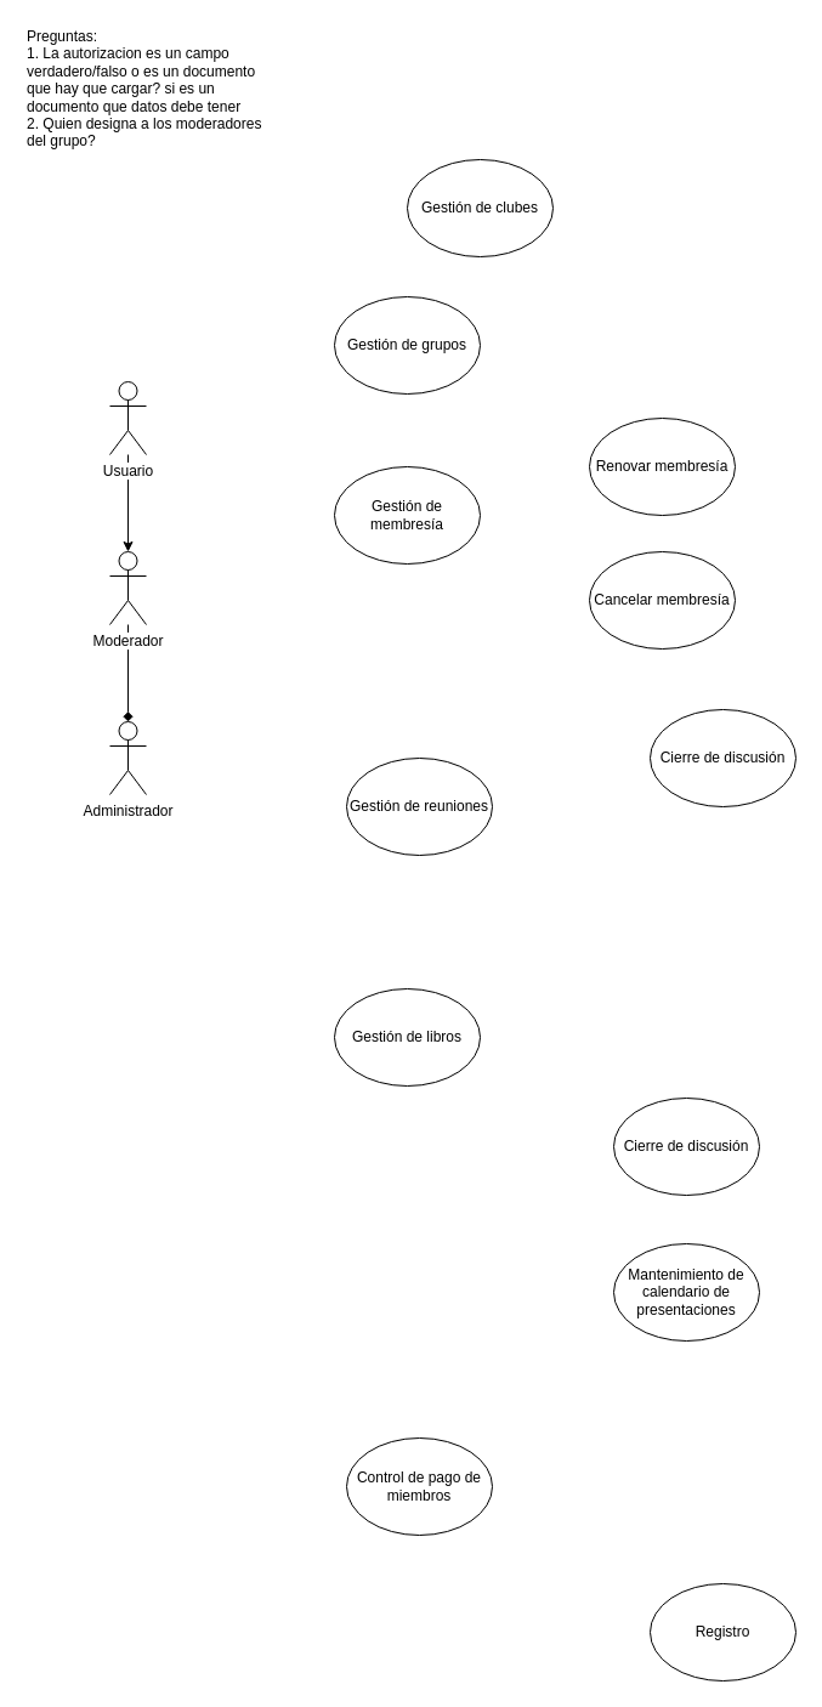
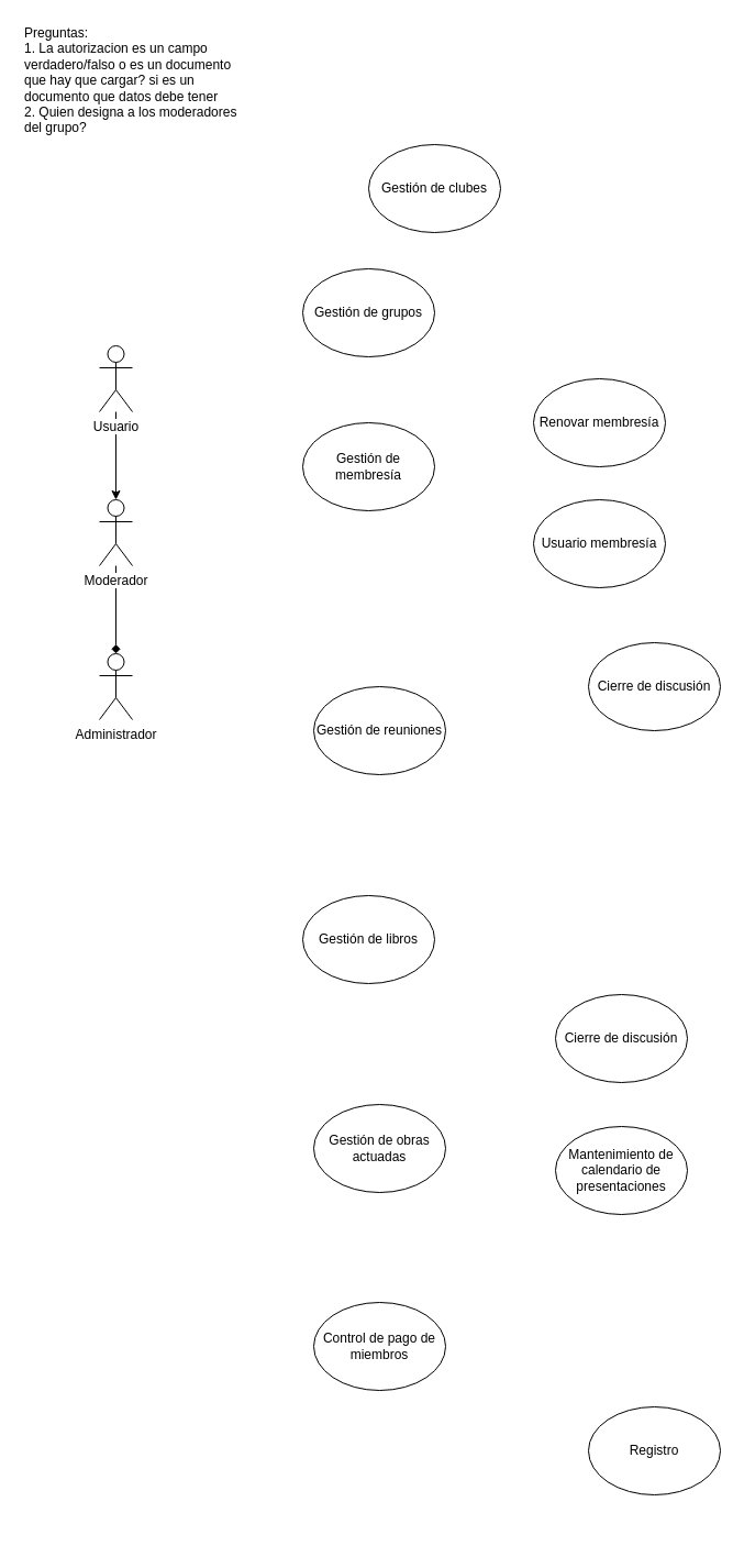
- <mxCell id="11" value="Cancelar membresía" style="ellipse;whiteSpace=wrap;html=1;" vertex="1" parent="1"><mxGeometry x="485" y="454" width="120" height="80" as="geometry" /></mxCell>
+ <mxCell id="11" value="Usuario membresía" style="ellipse;whiteSpace=wrap;html=1;" vertex="1" parent="1"><mxGeometry x="485" y="454" width="120" height="80" as="geometry" /></mxCell>
+ <mxCell id="15" value="Gestión de obras actuadas" style="ellipse;whiteSpace=wrap;html=1;" vertex="1" parent="1"><mxGeometry x="285" y="1004" width="120" height="80" as="geometry" /></mxCell>
- <mxCell id="20" value="Registro" style="ellipse;whiteSpace=wrap;html=1;" vertex="1" parent="1"><mxGeometry x="535" y="1304" width="120" height="80" as="geometry" /></mxCell>
+ <mxCell id="20" value="Registro" style="ellipse;whiteSpace=wrap;html=1;" vertex="1" parent="1"><mxGeometry x="535" y="1279" width="120" height="80" as="geometry" /></mxCell>
